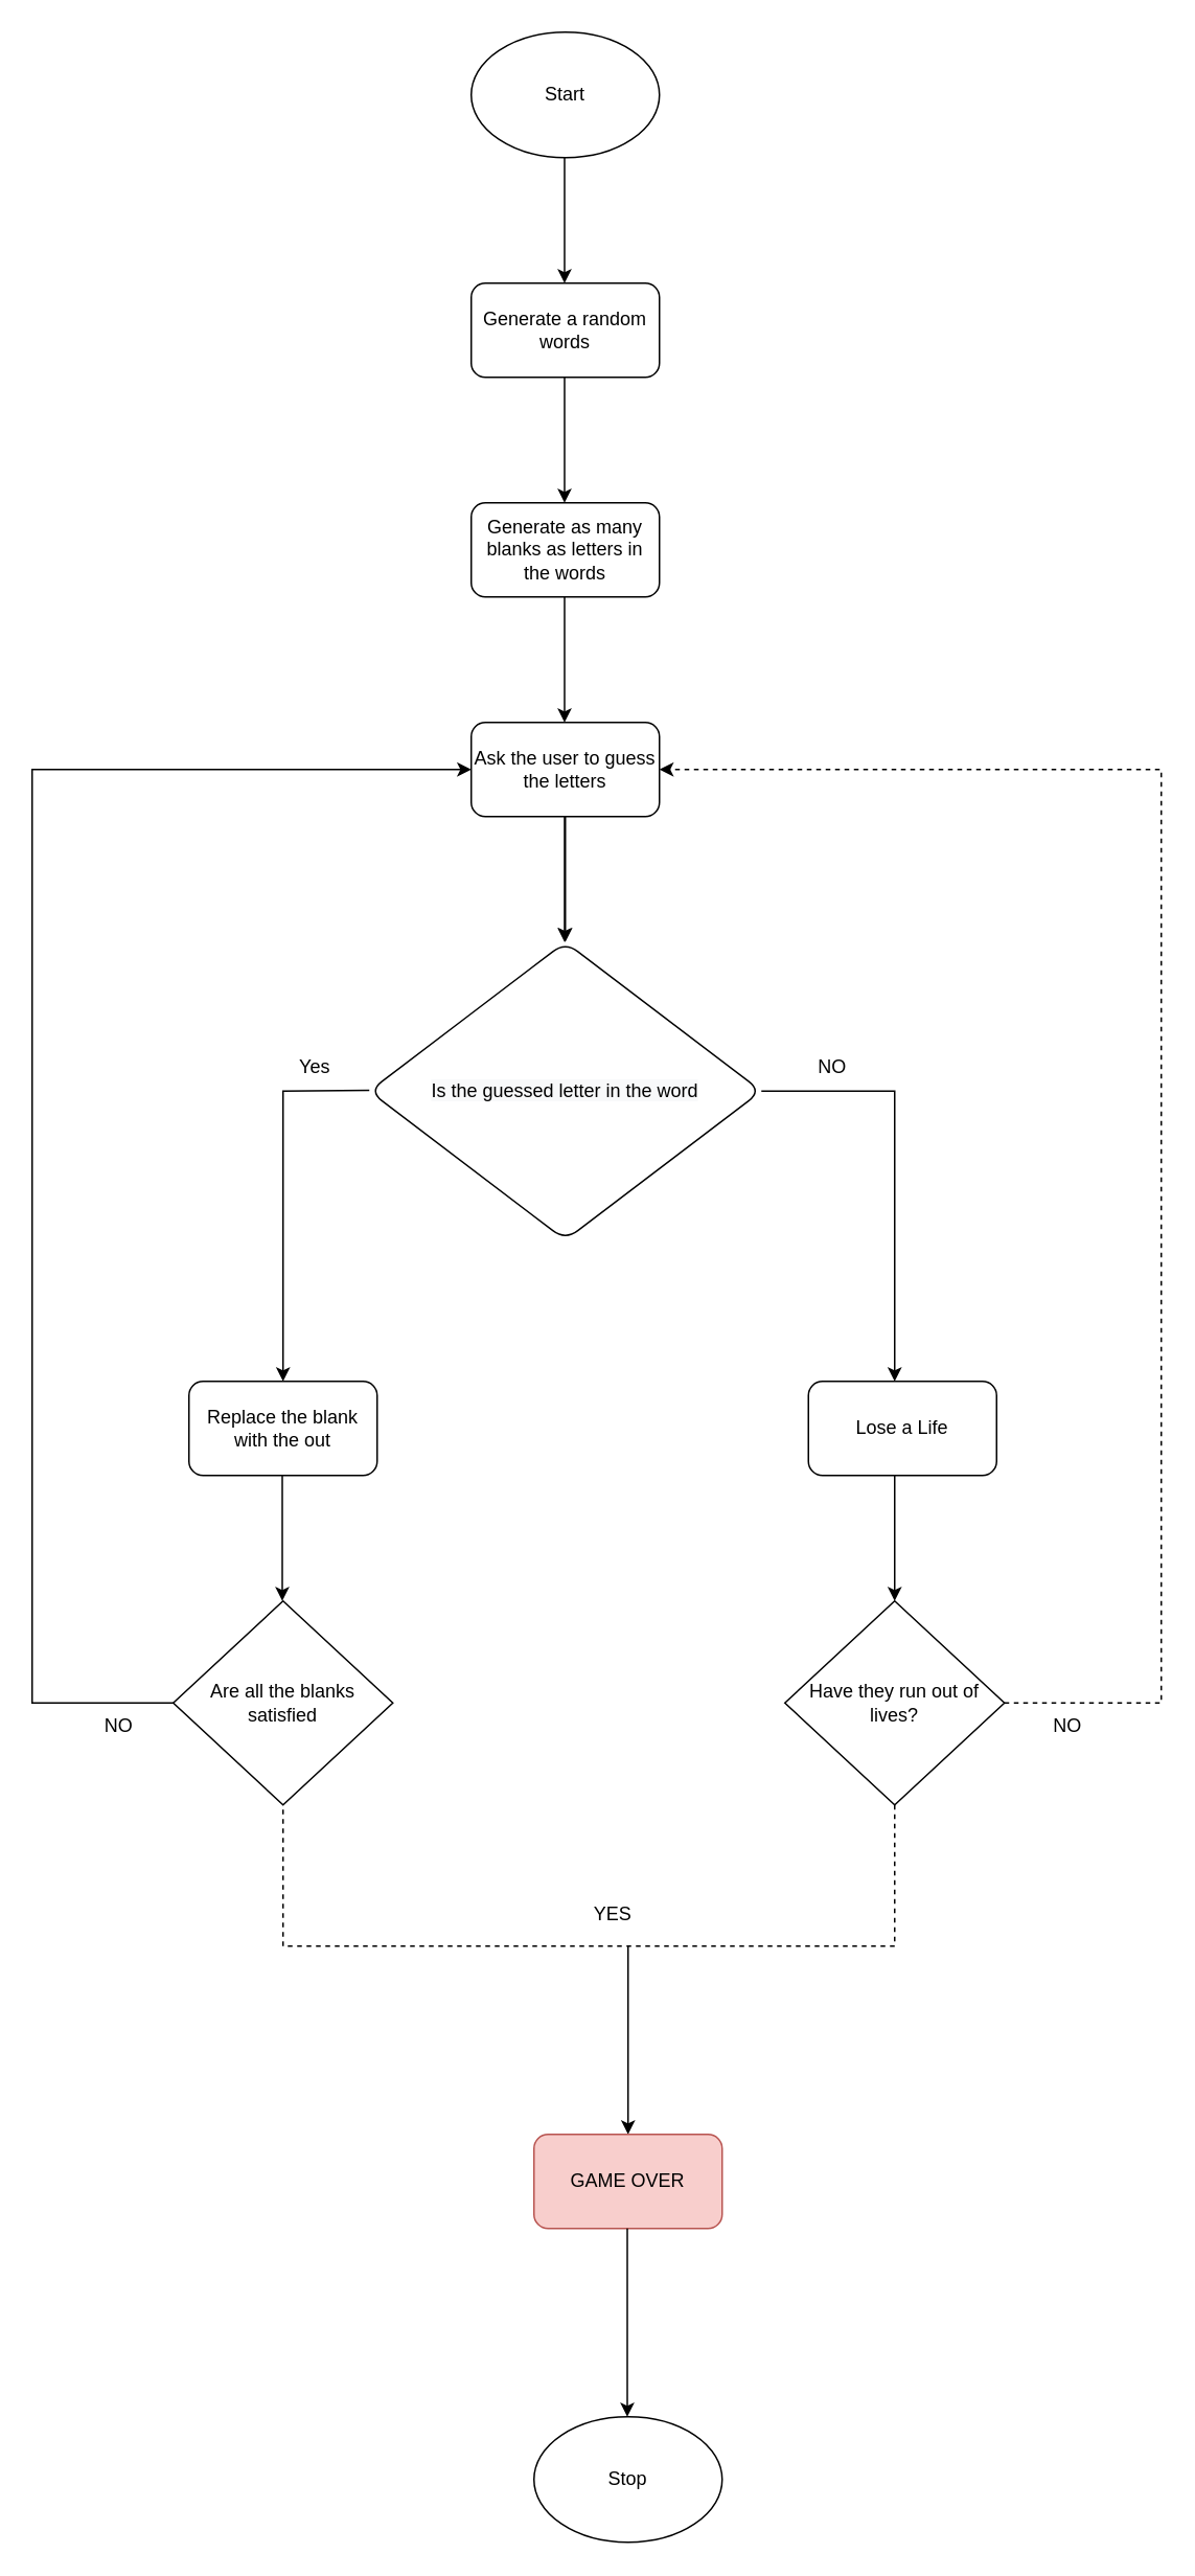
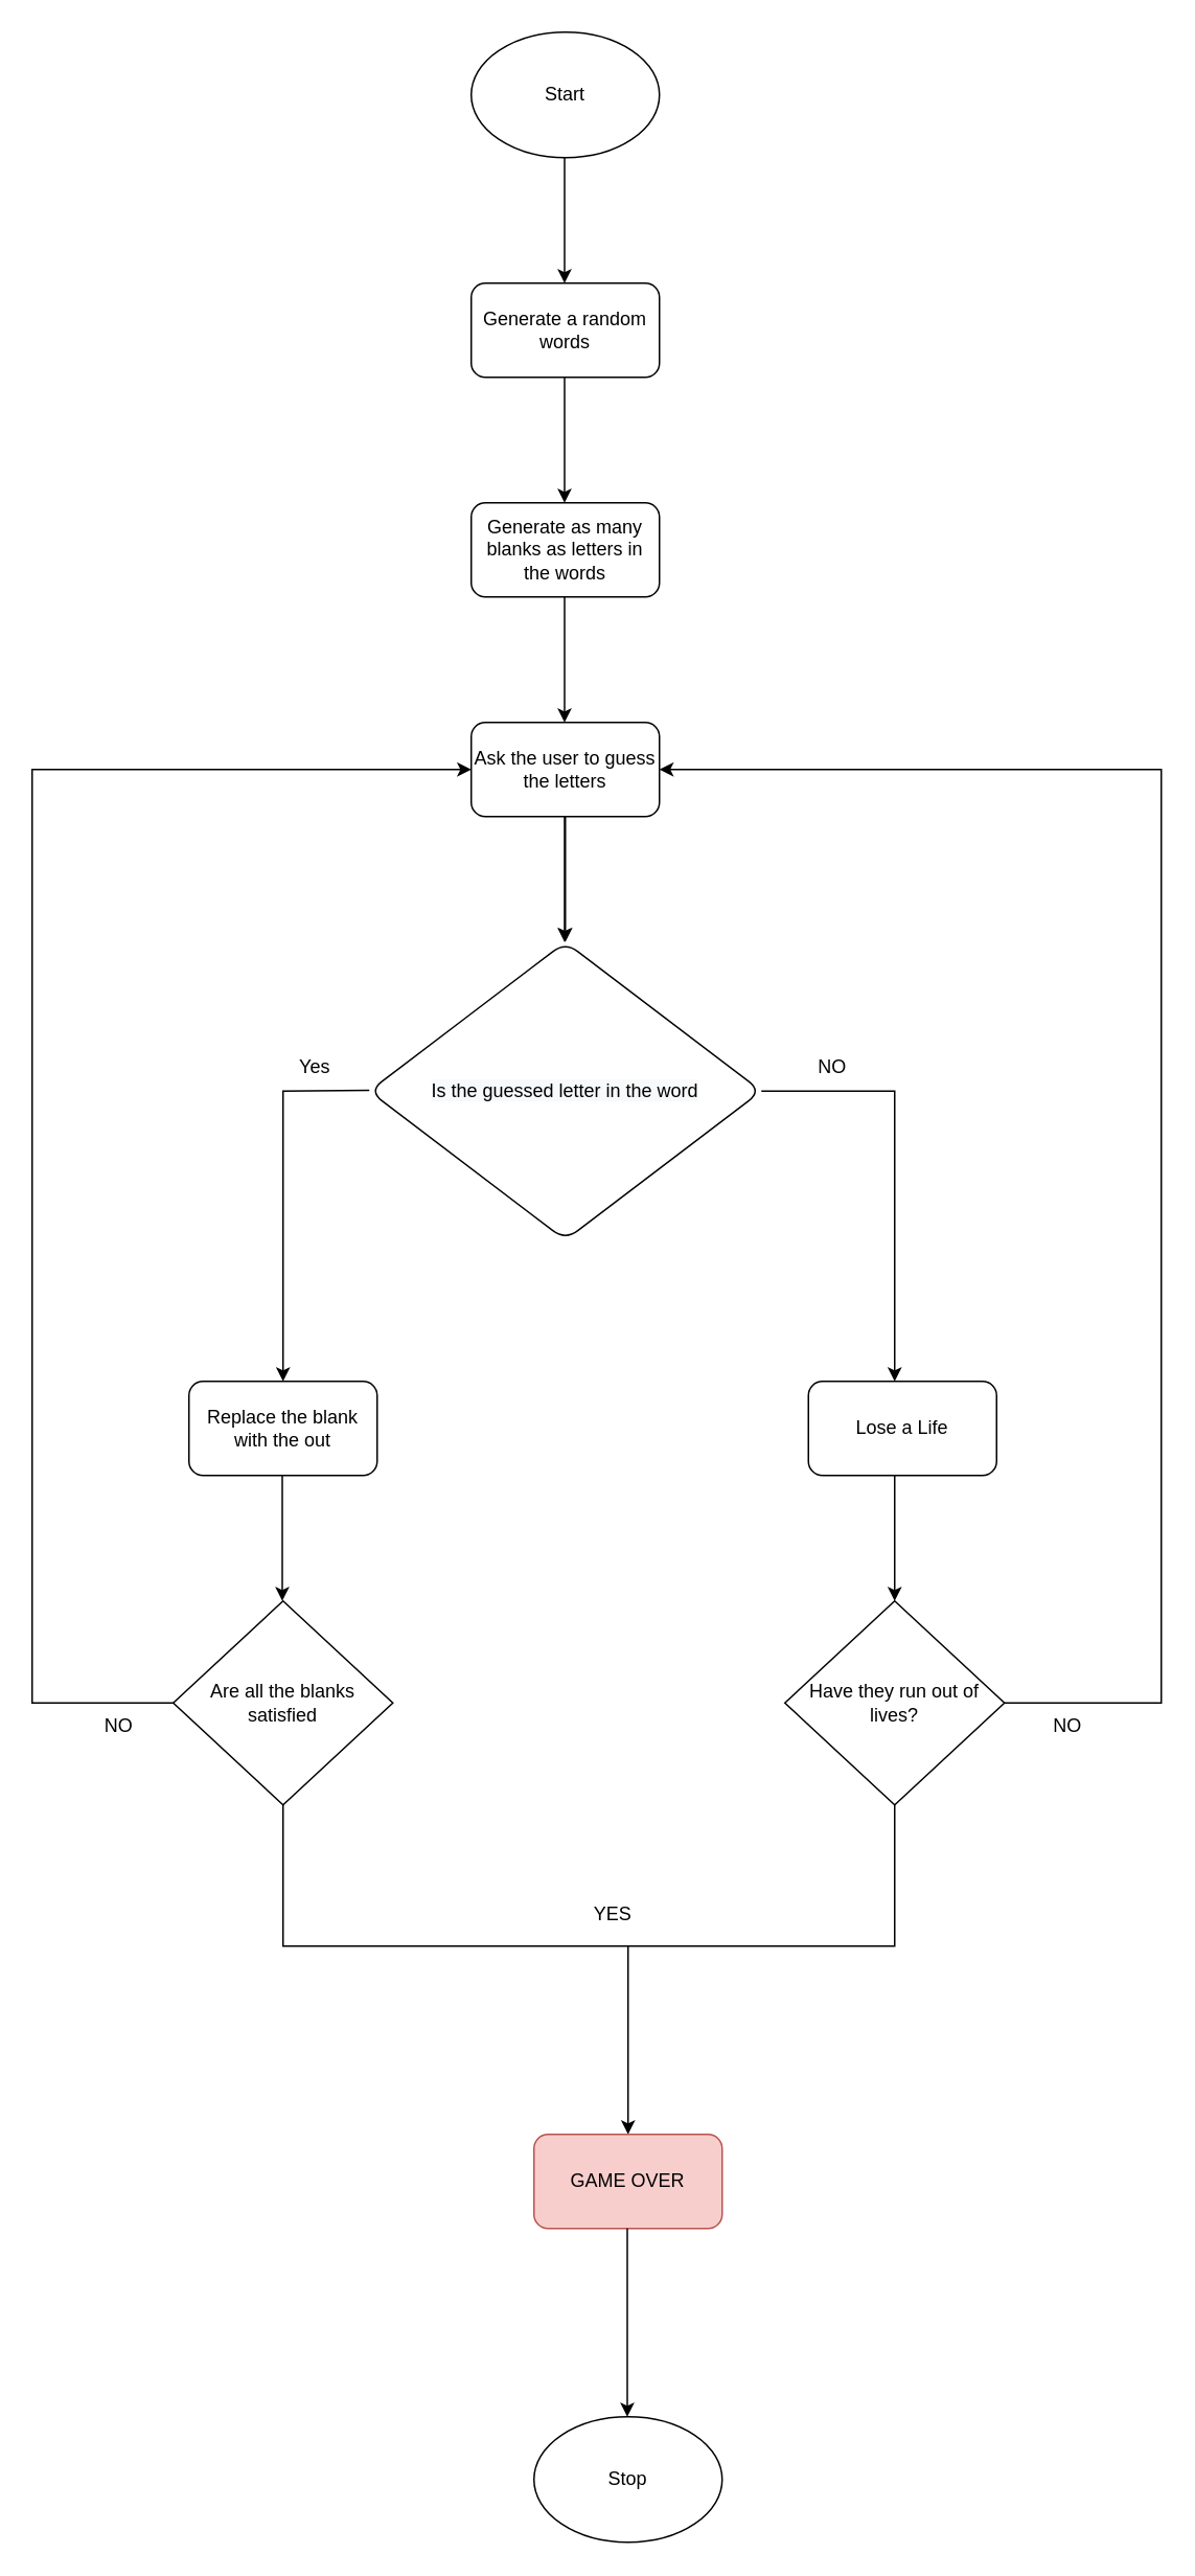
- <mxCell id="24" value="" style="endArrow=classic;html=1;rounded=0;exitX=1;exitY=0.5;exitDx=0;exitDy=0;entryX=1;entryY=0.5;entryDx=0;entryDy=0;dashed=1;" edge="1" parent="1" source="23" target="9"><mxGeometry width="50" height="50" relative="1" as="geometry"><mxPoint x="700" y="1090" as="sourcePoint" /><mxPoint x="740" y="490" as="targetPoint" /><Array as="points"><mxPoint x="740" y="1085" /><mxPoint x="740" y="490" /></Array></mxGeometry></mxCell>
+ <mxCell id="24" value="" style="endArrow=classic;html=1;rounded=0;exitX=1;exitY=0.5;exitDx=0;exitDy=0;entryX=1;entryY=0.5;entryDx=0;entryDy=0;" edge="1" parent="1" source="23" target="9"><mxGeometry width="50" height="50" relative="1" as="geometry"><mxPoint x="700" y="1090" as="sourcePoint" /><mxPoint x="740" y="490" as="targetPoint" /><Array as="points"><mxPoint x="740" y="1085" /><mxPoint x="740" y="490" /></Array></mxGeometry></mxCell>
- <mxCell id="26" value="" style="endArrow=none;html=1;rounded=0;entryX=0.5;entryY=1;entryDx=0;entryDy=0;exitX=0.5;exitY=1;exitDx=0;exitDy=0;dashed=1;" edge="1" parent="1" source="23" target="19"><mxGeometry width="50" height="50" relative="1" as="geometry"><mxPoint x="560" y="1240" as="sourcePoint" /><mxPoint x="205" y="1190" as="targetPoint" /><Array as="points"><mxPoint x="570" y="1240" /><mxPoint x="180" y="1240" /></Array></mxGeometry></mxCell>
+ <mxCell id="26" value="" style="endArrow=none;html=1;rounded=0;entryX=0.5;entryY=1;entryDx=0;entryDy=0;exitX=0.5;exitY=1;exitDx=0;exitDy=0;" edge="1" parent="1" source="23" target="19"><mxGeometry width="50" height="50" relative="1" as="geometry"><mxPoint x="560" y="1240" as="sourcePoint" /><mxPoint x="205" y="1190" as="targetPoint" /><Array as="points"><mxPoint x="570" y="1240" /><mxPoint x="180" y="1240" /></Array></mxGeometry></mxCell>
